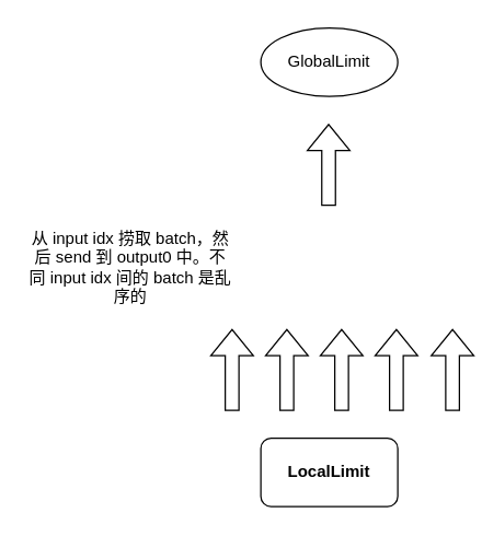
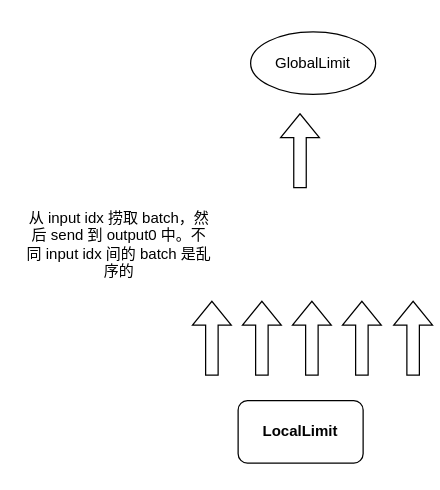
- <mxCell id="3" value="GlobalLimit" style="ellipse;whiteSpace=wrap;html=1;" vertex="1" parent="1"><mxGeometry x="190" y="20" width="100" height="50" as="geometry" /></mxCell>
+ <mxCell id="3" value="GlobalLimit" style="ellipse;whiteSpace=wrap;html=1;" vertex="1" parent="1"><mxGeometry x="200" y="25" width="100" height="50" as="geometry" /></mxCell>
